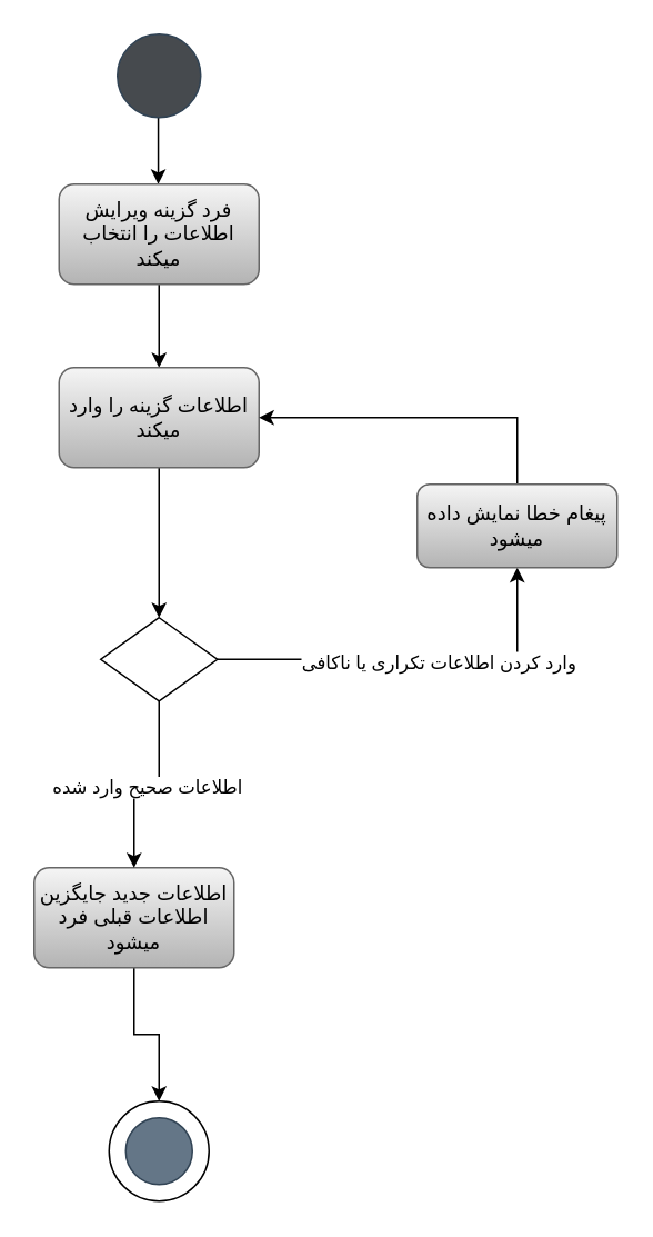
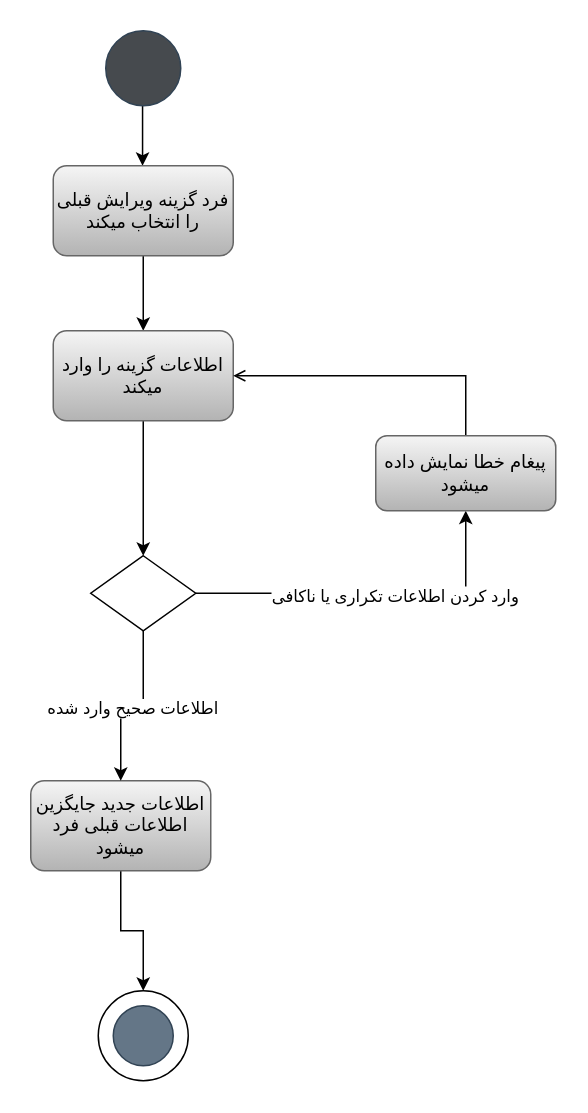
- <mxCell id="5" value="فرد گزینه ویرایش اطلاعات را انتخاب میکند" style="rounded=1;whiteSpace=wrap;html=1;fillColor=#f5f5f5;gradientColor=#b3b3b3;strokeColor=#666666;" parent="1" vertex="1"><mxGeometry x="35" y="110" width="120" height="60" as="geometry" /></mxCell>
+ <mxCell id="5" value="فرد گزینه ویرایش قبلی را انتخاب میکند" style="rounded=1;whiteSpace=wrap;html=1;fillColor=#f5f5f5;gradientColor=#b3b3b3;strokeColor=#666666;" parent="1" vertex="1"><mxGeometry x="35" y="110" width="120" height="60" as="geometry" /></mxCell>
- <mxCell id="17" style="edgeStyle=orthogonalEdgeStyle;rounded=0;orthogonalLoop=1;jettySize=auto;html=1;exitX=0.5;exitY=0;exitDx=0;exitDy=0;entryX=1;entryY=0.5;entryDx=0;entryDy=0;" edge="1" parent="1" source="18" target="7"><mxGeometry relative="1" as="geometry" /></mxCell>
+ <mxCell id="17" style="edgeStyle=orthogonalEdgeStyle;rounded=0;orthogonalLoop=1;jettySize=auto;html=1;exitX=0.5;exitY=0;exitDx=0;exitDy=0;entryX=1;entryY=0.5;entryDx=0;entryDy=0;endArrow=open;" edge="1" parent="1" source="18" target="7"><mxGeometry relative="1" as="geometry" /></mxCell>
